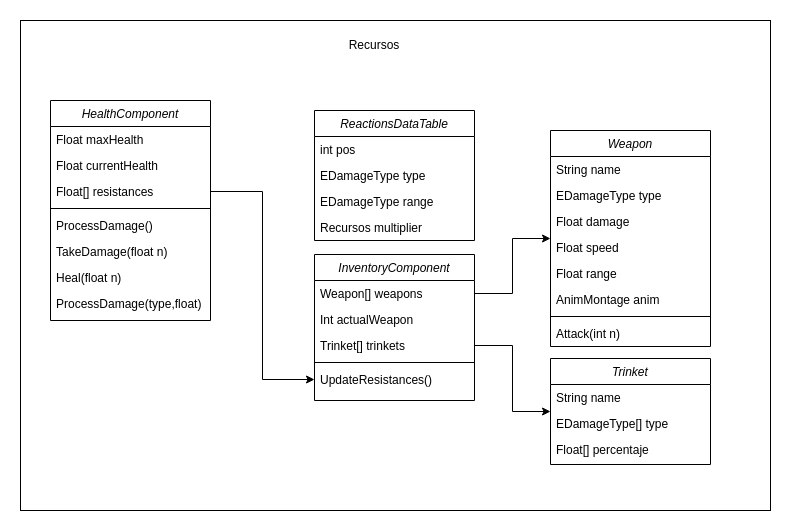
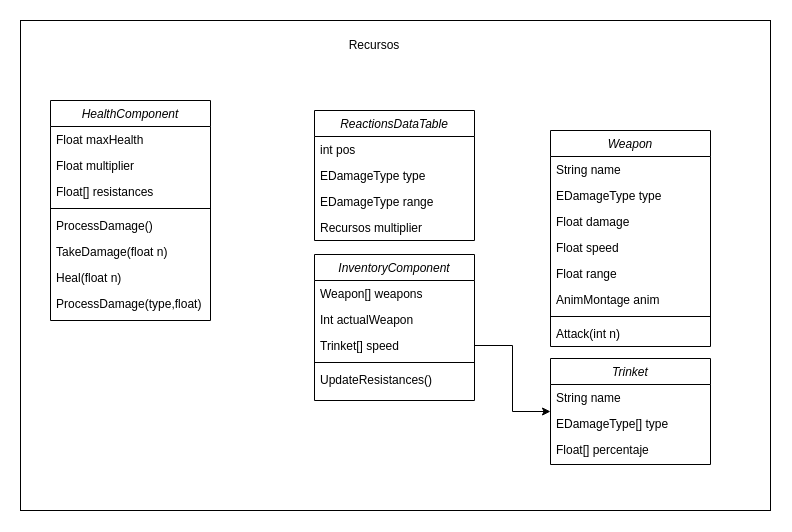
- <mxCell id="5" value="Float currentHealth" style="text;align=left;verticalAlign=top;spacingLeft=4;spacingRight=4;overflow=hidden;rotatable=0;points=[[0,0.5],[1,0.5]];portConstraint=eastwest;rounded=0;shadow=0;html=0;" parent="3" vertex="1"><mxGeometry y="52" width="160" height="26" as="geometry" /></mxCell>
+ <mxCell id="5" value="Float multiplier" style="text;align=left;verticalAlign=top;spacingLeft=4;spacingRight=4;overflow=hidden;rotatable=0;points=[[0,0.5],[1,0.5]];portConstraint=eastwest;rounded=0;shadow=0;html=0;" parent="3" vertex="1"><mxGeometry y="52" width="160" height="26" as="geometry" /></mxCell>
- <mxCell id="38" style="edgeStyle=orthogonalEdgeStyle;rounded=0;orthogonalLoop=1;jettySize=auto;html=1;" edge="1" parent="1" source="14" target="24"><mxGeometry relative="1" as="geometry" /></mxCell>
- <mxCell id="37" style="edgeStyle=orthogonalEdgeStyle;rounded=0;orthogonalLoop=1;jettySize=auto;html=1;" edge="1" parent="1" source="6" target="18"><mxGeometry relative="1" as="geometry" /></mxCell>
- <mxCell id="16" value="Trinket[] trinkets" style="text;align=left;verticalAlign=top;spacingLeft=4;spacingRight=4;overflow=hidden;rotatable=0;points=[[0,0.5],[1,0.5]];portConstraint=eastwest;rounded=0;shadow=0;html=0;" vertex="1" parent="13"><mxGeometry y="78" width="160" height="26" as="geometry" /></mxCell>
+ <mxCell id="16" value="Trinket[] speed" style="text;align=left;verticalAlign=top;spacingLeft=4;spacingRight=4;overflow=hidden;rotatable=0;points=[[0,0.5],[1,0.5]];portConstraint=eastwest;rounded=0;shadow=0;html=0;" vertex="1" parent="13"><mxGeometry y="78" width="160" height="26" as="geometry" /></mxCell>
